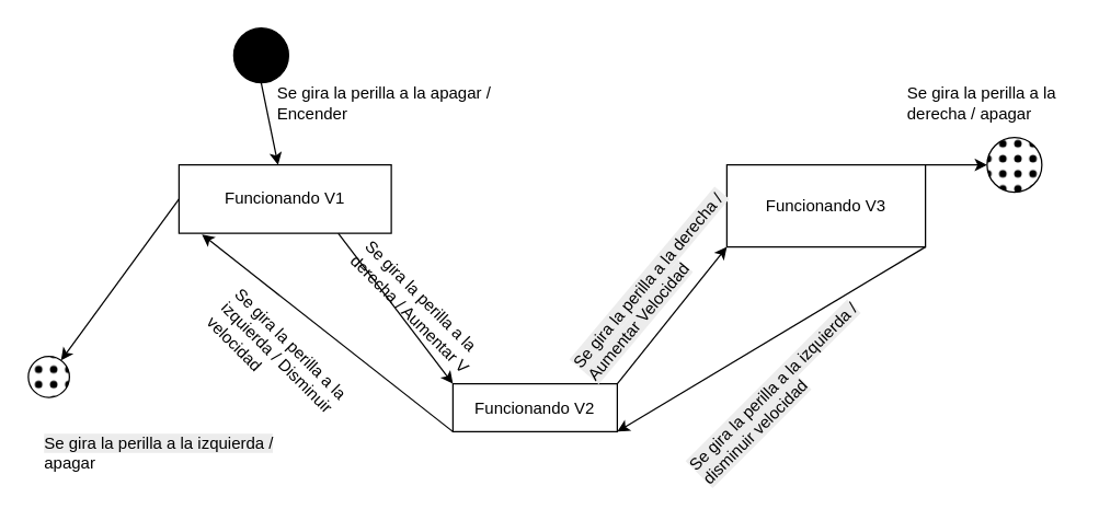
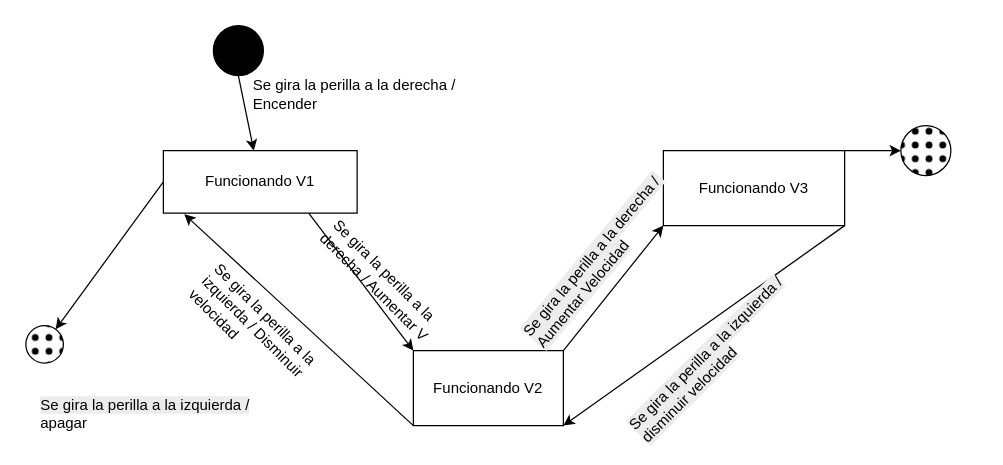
- <mxCell id="11" value="Se gira la perilla a la apagar / Encender" style="text;html=1;align=left;verticalAlign=middle;whiteSpace=wrap;rounded=0;" vertex="1" parent="1"><mxGeometry x="200" y="60" width="180" height="30" as="geometry" /></mxCell>
+ <mxCell id="11" value="Se gira la perilla a la derecha / Encender" style="text;html=1;align=left;verticalAlign=middle;whiteSpace=wrap;rounded=0;" vertex="1" parent="1"><mxGeometry x="200" y="60" width="180" height="30" as="geometry" /></mxCell>
- <mxCell id="21" value="Se gira la perilla a la derecha / apagar" style="text;html=1;align=left;verticalAlign=middle;whiteSpace=wrap;rounded=0;" vertex="1" parent="1"><mxGeometry x="660" y="60" width="120" height="30" as="geometry" /></mxCell>
- <mxCell id="3" value="Funcionando V2" style="rounded=0;whiteSpace=wrap;html=1;" vertex="1" parent="1"><mxGeometry x="330" y="280" width="120" height="35" as="geometry" /></mxCell>
+ <mxCell id="3" value="Funcionando V2" style="rounded=0;whiteSpace=wrap;html=1;" vertex="1" parent="1"><mxGeometry x="330" y="280" width="120" height="60" as="geometry" /></mxCell>
